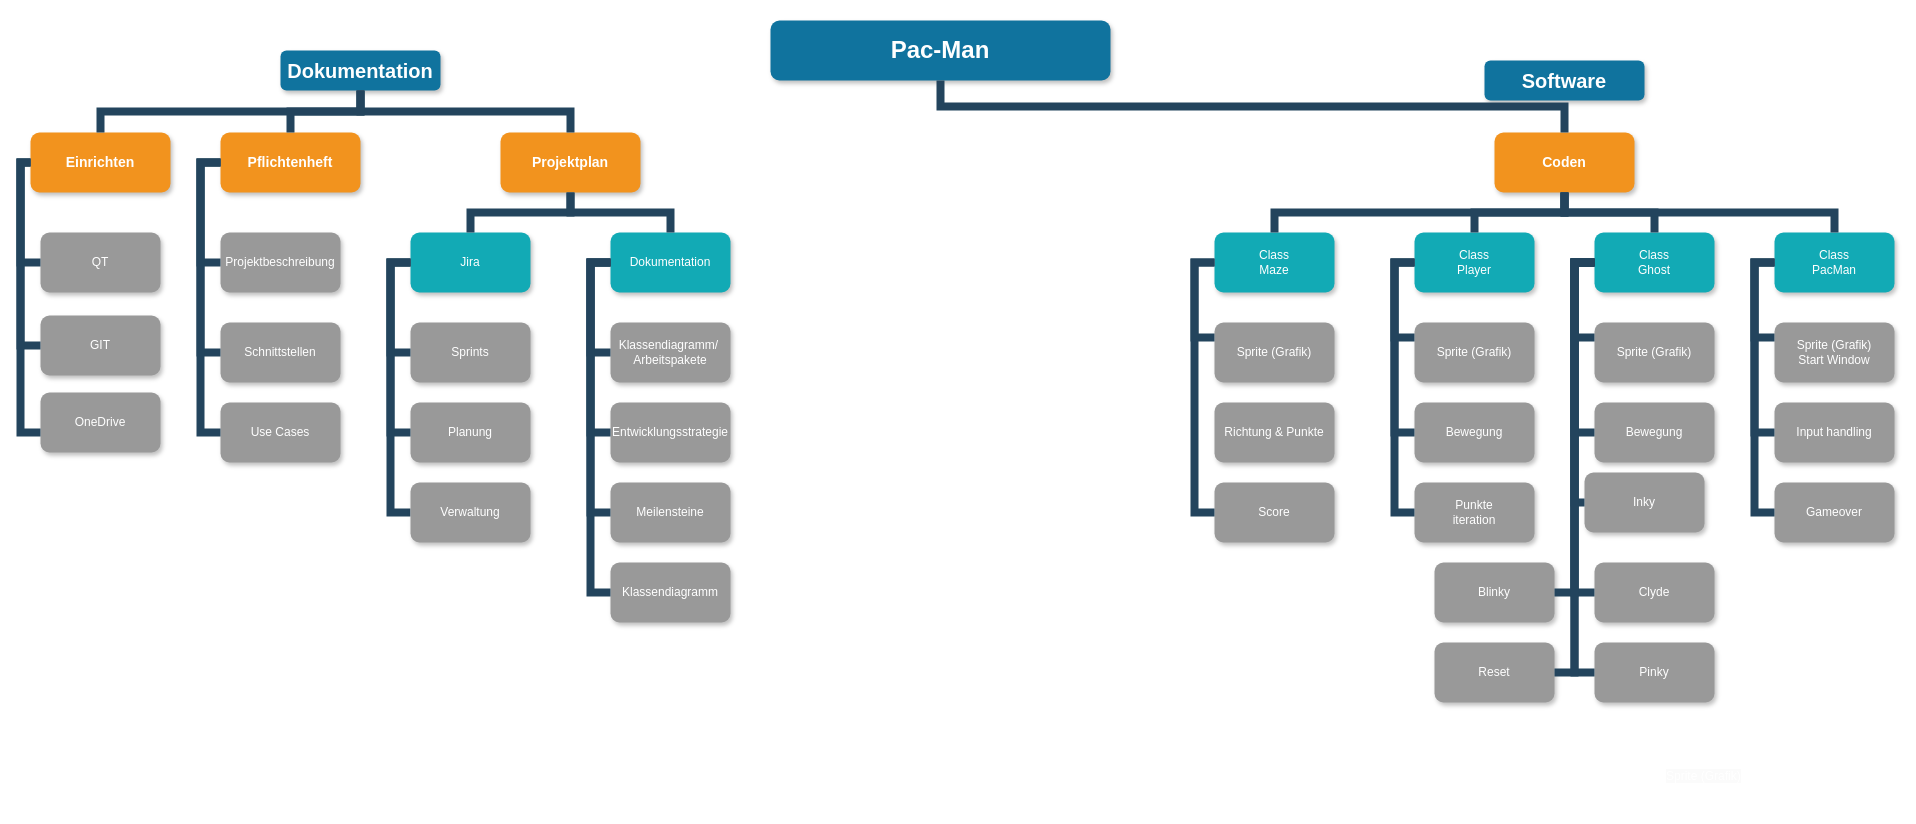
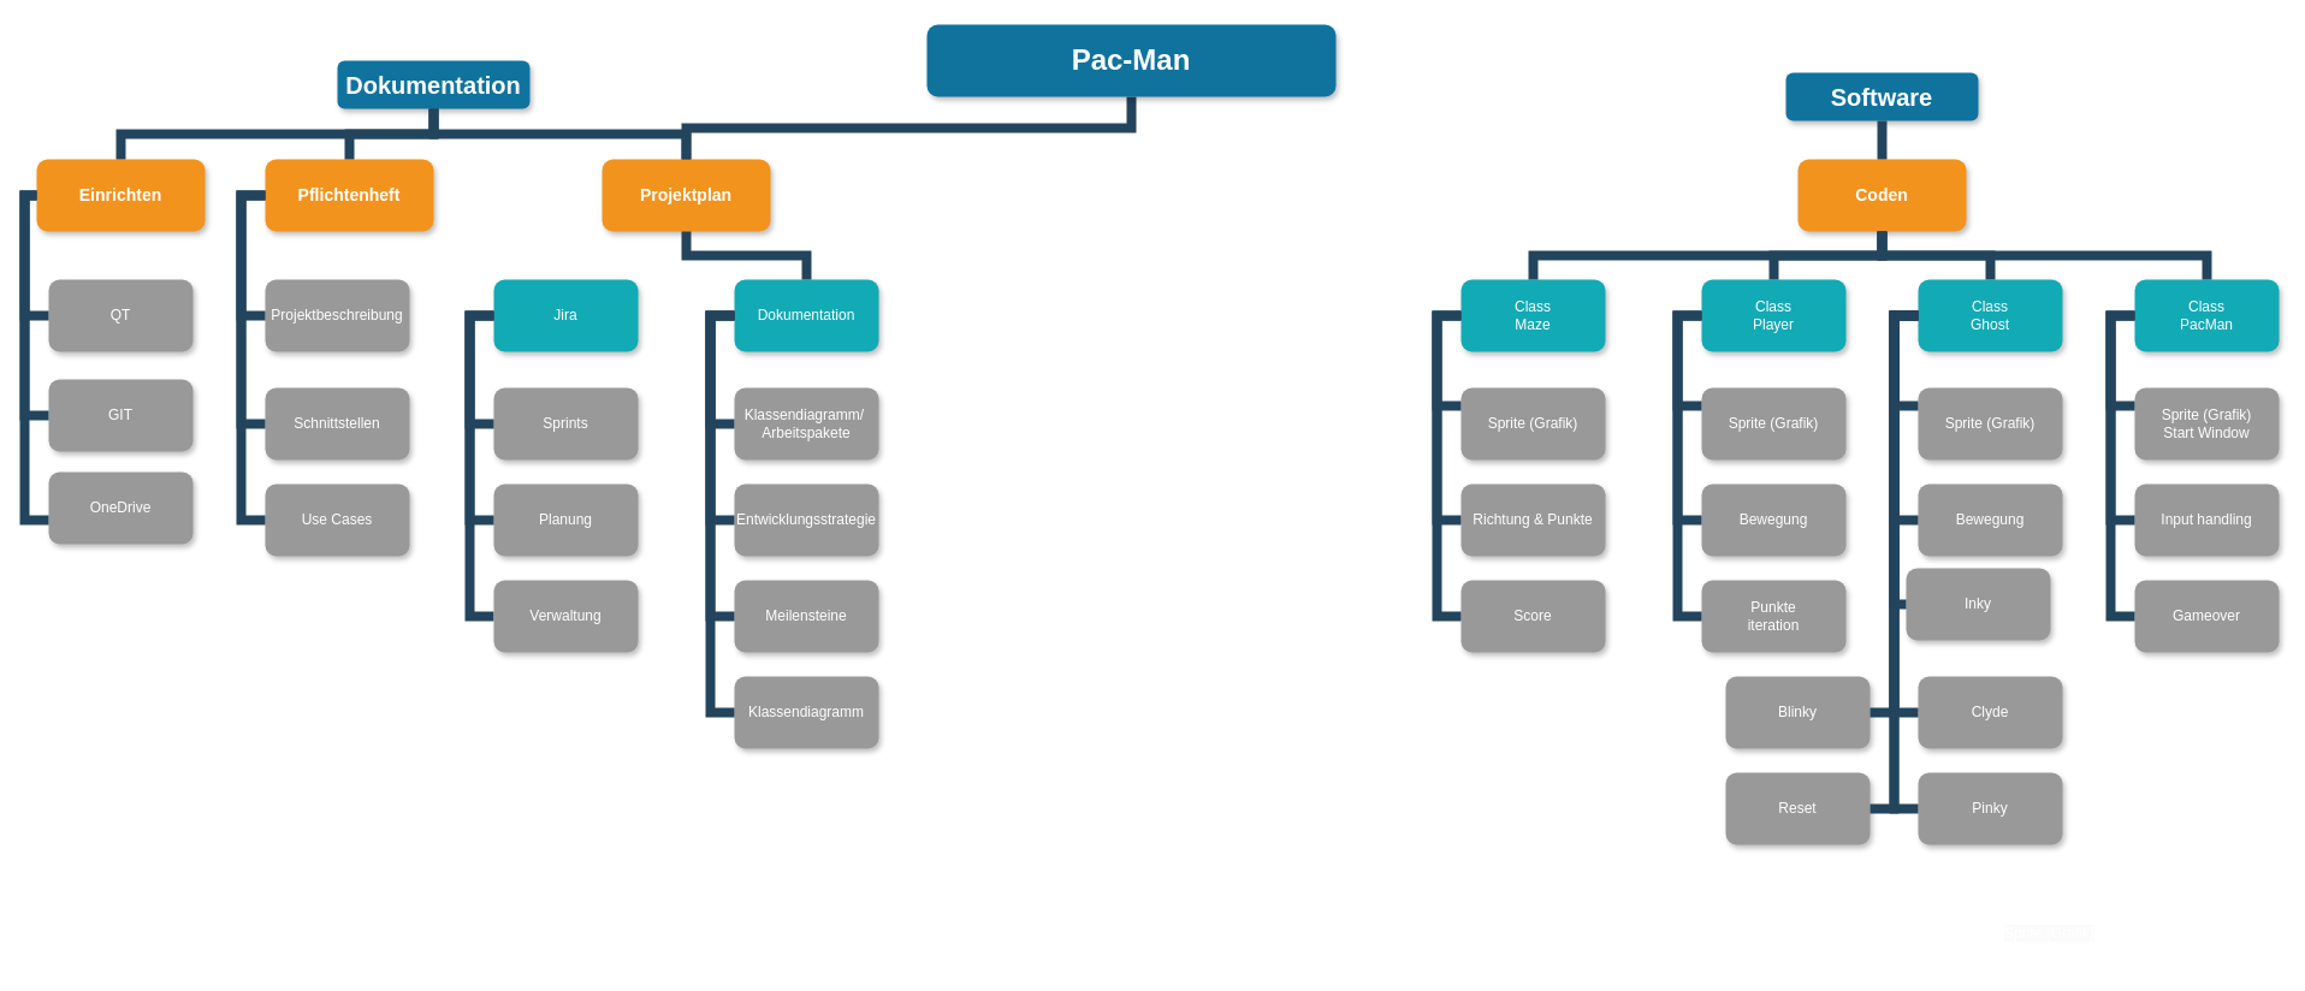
- <mxCell id="78" value="" style="edgeStyle=elbowEdgeStyle;elbow=vertical;rounded=0;fontColor=#000000;endArrow=none;endFill=0;strokeWidth=8;strokeColor=#23445D;exitX=0.5;exitY=0;exitDx=0;exitDy=0;" edge="1" parent="1" source="4" target="51"><mxGeometry width="100" height="100" relative="1" as="geometry"><mxPoint x="1570" y="140" as="sourcePoint" /><mxPoint x="680" y="242" as="targetPoint" /></mxGeometry></mxCell>
+ <mxCell id="78" value="" style="edgeStyle=elbowEdgeStyle;elbow=vertical;rounded=0;fontColor=#000000;endArrow=none;endFill=0;strokeWidth=8;strokeColor=#23445D;entryX=0.5;entryY=1;entryDx=0;entryDy=0;exitX=0.5;exitY=0;exitDx=0;exitDy=0;" edge="1" parent="1" source="4" target="52"><mxGeometry width="100" height="100" relative="1" as="geometry"><mxPoint x="1570" y="140" as="sourcePoint" /><mxPoint x="680" y="242" as="targetPoint" /></mxGeometry></mxCell>
- <mxCell id="47" value="" style="edgeStyle=elbowEdgeStyle;elbow=vertical;rounded=0;fontColor=#000000;endArrow=none;endFill=0;strokeWidth=8;strokeColor=#23445D;" parent="1" source="6" target="18" edge="1"><mxGeometry width="100" height="100" relative="1" as="geometry"><mxPoint x="570" y="262" as="sourcePoint" /><mxPoint x="470" y="152" as="targetPoint" /></mxGeometry></mxCell>
+ <mxCell id="47" value="" style="edgeStyle=elbowEdgeStyle;elbow=vertical;rounded=0;fontColor=#000000;endArrow=none;endFill=0;strokeWidth=8;strokeColor=#23445D;" parent="1" source="6" target="51" edge="1"><mxGeometry width="100" height="100" relative="1" as="geometry"><mxPoint x="570" y="262" as="sourcePoint" /><mxPoint x="470" y="152" as="targetPoint" /></mxGeometry></mxCell>
+ <mxCell id="42" value="" style="edgeStyle=elbowEdgeStyle;elbow=horizontal;rounded=0;fontColor=#000000;endArrow=none;endFill=0;strokeWidth=8;strokeColor=#23445D;" parent="1" source="33" target="36" edge="1"><mxGeometry width="100" height="100" relative="1" as="geometry"><mxPoint x="1204" y="287" as="sourcePoint" /><mxPoint x="1204" y="467" as="targetPoint" /><Array as="points"><mxPoint x="1194" y="377" /></Array></mxGeometry></mxCell>
